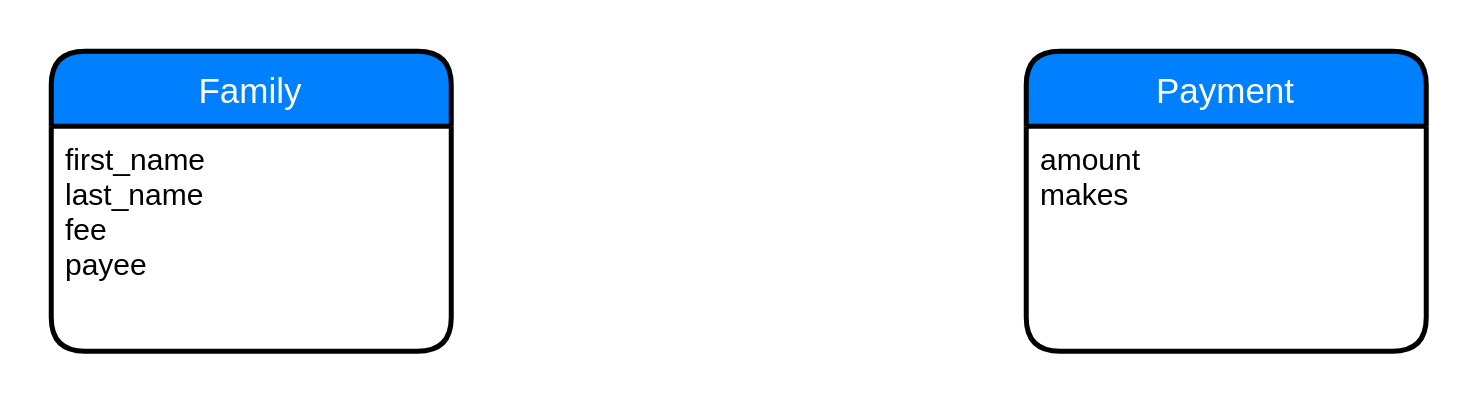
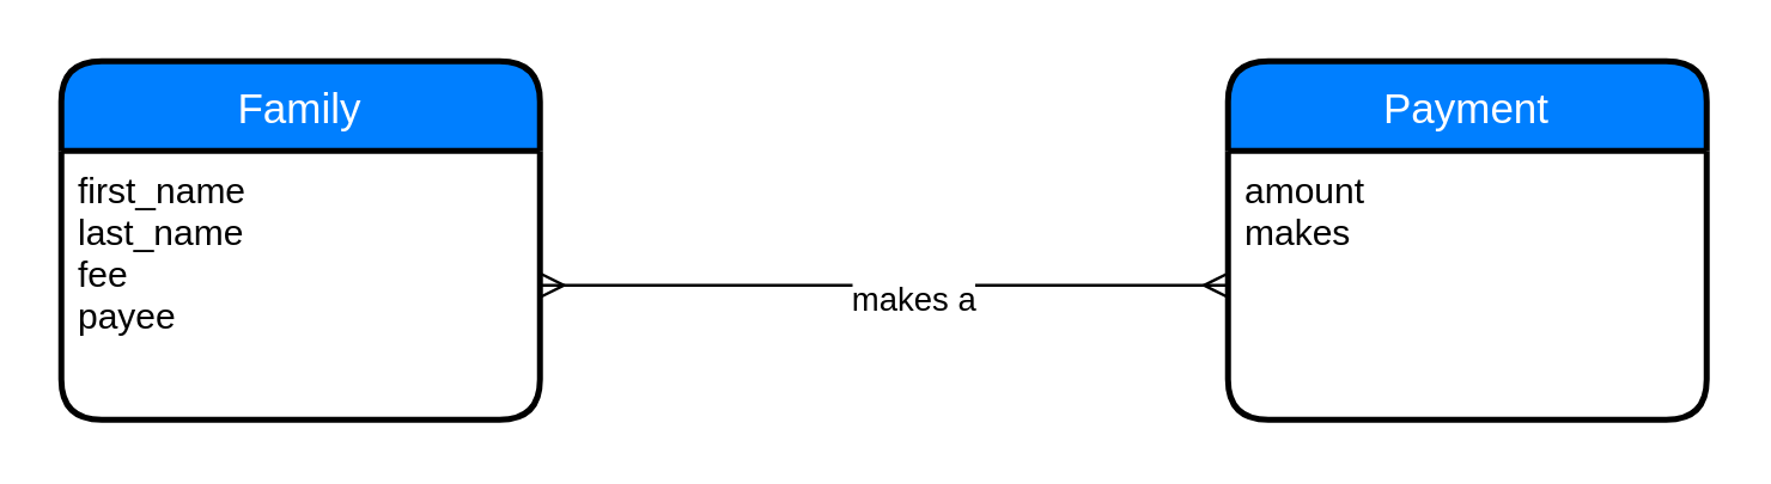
+ <mxCell id="6" value="" style="edgeStyle=entityRelationEdgeStyle;fontSize=12;html=1;endArrow=ERmany;startArrow=ERmany;fontColor=#FFFFFF;exitX=1;exitY=0.5;exitDx=0;exitDy=0;entryX=0;entryY=0.5;entryDx=0;entryDy=0;" parent="1" source="3" target="5" edge="1"><mxGeometry width="100" height="100" relative="1" as="geometry"><mxPoint x="260" y="340" as="sourcePoint" /><mxPoint x="360" y="240" as="targetPoint" /></mxGeometry></mxCell>
+ <mxCell id="7" value="&lt;font color=&quot;#000000&quot;&gt;makes a&lt;/font&gt;" style="edgeLabel;html=1;align=center;verticalAlign=middle;resizable=0;points=[];fontColor=#FFFFFF;" parent="6" vertex="1" connectable="0"><mxGeometry x="0.078" y="-4" relative="1" as="geometry"><mxPoint as="offset" /></mxGeometry></mxCell>
